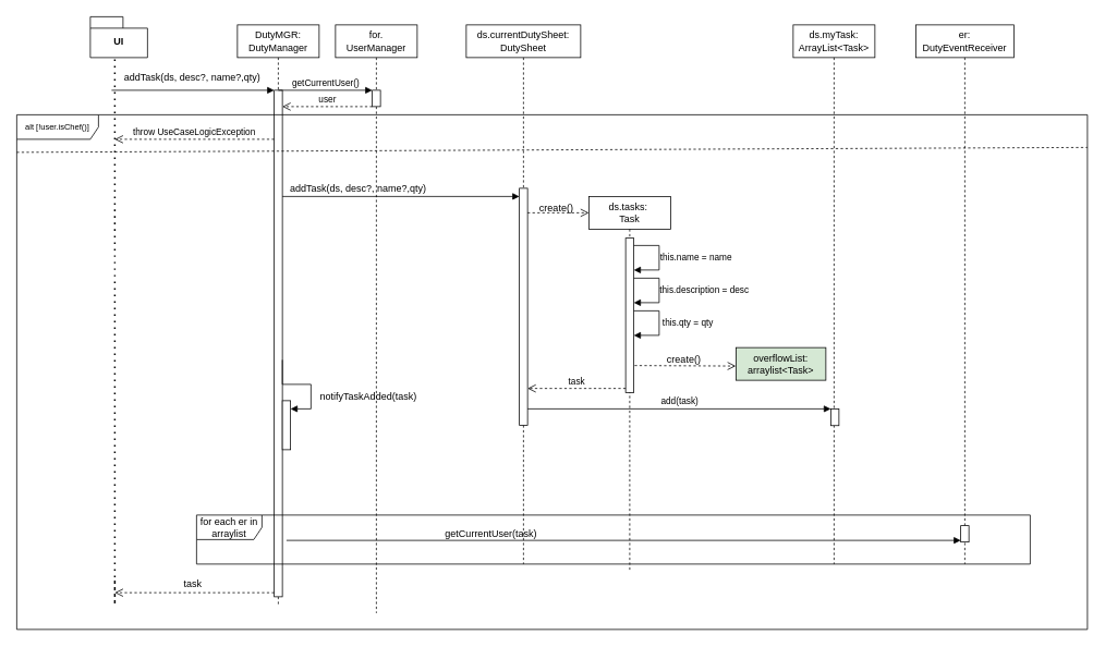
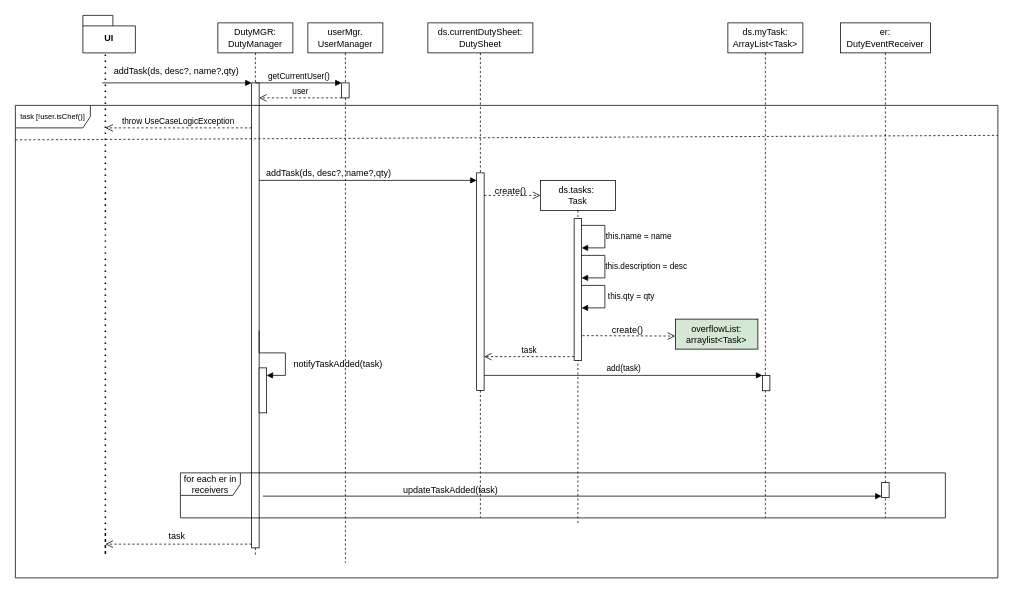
- <mxCell id="44" value="for.&lt;div&gt;UserManager&lt;/div&gt;" style="shape=umlLifeline;perimeter=lifelinePerimeter;whiteSpace=wrap;html=1;container=1;dropTarget=0;collapsible=0;recursiveResize=0;outlineConnect=0;portConstraint=eastwest;newEdgeStyle={&quot;curved&quot;:0,&quot;rounded&quot;:0};" vertex="1" parent="1"><mxGeometry x="410" y="30" width="100" height="720" as="geometry" /></mxCell>
+ <mxCell id="44" value="userMgr.&lt;div&gt;UserManager&lt;/div&gt;" style="shape=umlLifeline;perimeter=lifelinePerimeter;whiteSpace=wrap;html=1;container=1;dropTarget=0;collapsible=0;recursiveResize=0;outlineConnect=0;portConstraint=eastwest;newEdgeStyle={&quot;curved&quot;:0,&quot;rounded&quot;:0};" vertex="1" parent="1"><mxGeometry x="410" y="30" width="100" height="720" as="geometry" /></mxCell>
- <mxCell id="23" value="&lt;font style=&quot;font-size: 10px;&quot;&gt;alt [!user.isChef()]&lt;/font&gt;" style="shape=umlFrame;whiteSpace=wrap;html=1;pointerEvents=0;width=100;height=30;" vertex="1" parent="1"><mxGeometry y="140" width="1310" height="630" as="geometry" x="20" /></mxCell>
+ <mxCell id="23" value="&lt;font style=&quot;font-size: 10px;&quot;&gt;task [!user.isChef()]&lt;/font&gt;" style="shape=umlFrame;whiteSpace=wrap;html=1;pointerEvents=0;width=100;height=30;" vertex="1" parent="1"><mxGeometry y="140" width="1310" height="630" as="geometry" x="20" /></mxCell>
- <mxCell id="25" value="for each er in arraylist" style="shape=umlFrame;whiteSpace=wrap;html=1;pointerEvents=0;width=80;height=30;" vertex="1" parent="1"><mxGeometry x="240" y="630" width="1020" height="60" as="geometry" /></mxCell>
+ <mxCell id="25" value="for each er in receivers" style="shape=umlFrame;whiteSpace=wrap;html=1;pointerEvents=0;width=80;height=30;" vertex="1" parent="1"><mxGeometry x="240" y="630" width="1020" height="60" as="geometry" /></mxCell>
- <mxCell id="40" value="getCurrentUser(task)" style="text;html=1;align=center;verticalAlign=middle;resizable=0;points=[];autosize=1;strokeColor=none;fillColor=none;" vertex="1" parent="1"><mxGeometry x="525" y="638" width="150" height="30" as="geometry" /></mxCell>
+ <mxCell id="40" value="updateTaskAdded(task)" style="text;html=1;align=center;verticalAlign=middle;resizable=0;points=[];autosize=1;strokeColor=none;fillColor=none;" vertex="1" parent="1"><mxGeometry x="525" y="638" width="150" height="30" as="geometry" /></mxCell>
